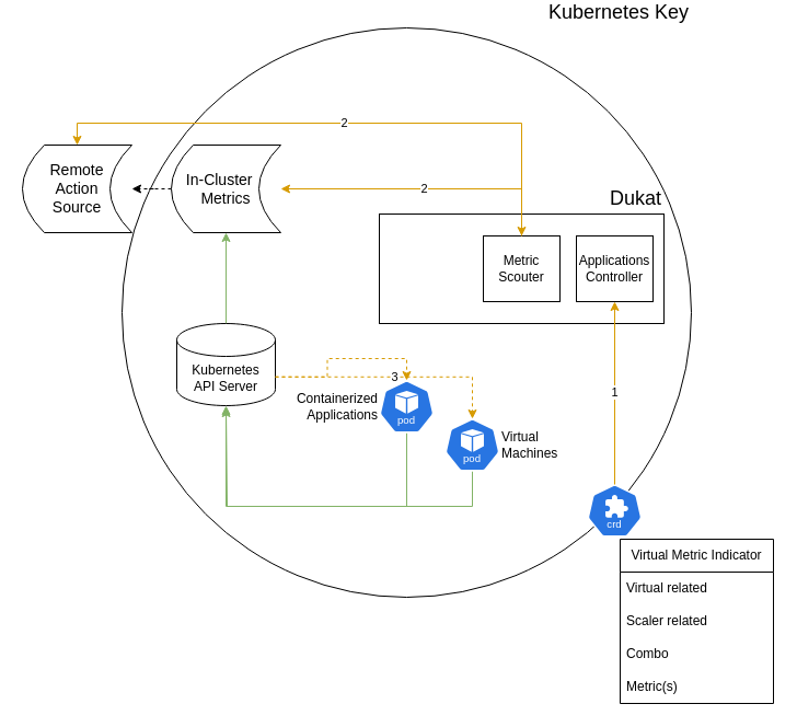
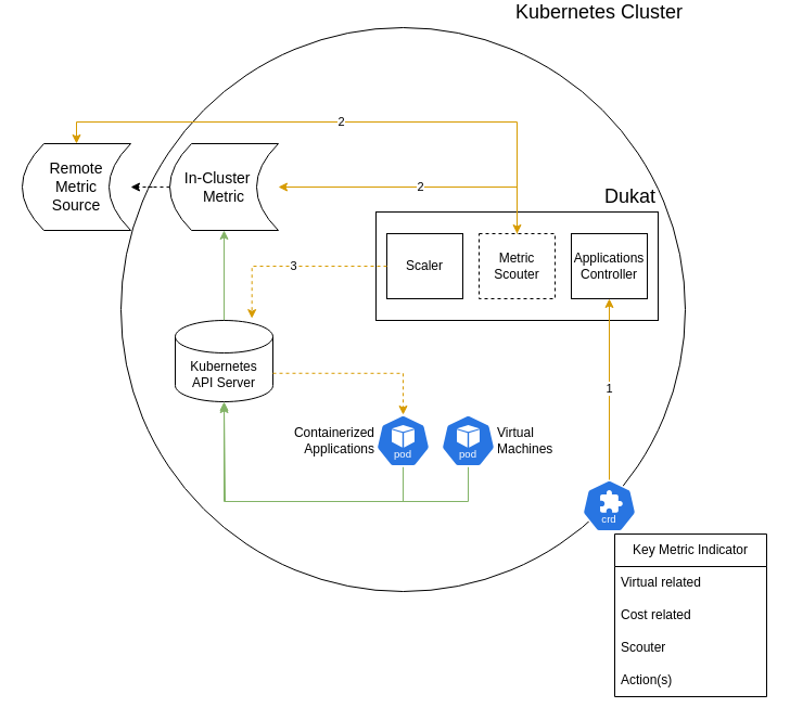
- <mxCell id="2" value="Kubernetes Key" style="ellipse;whiteSpace=wrap;html=1;aspect=fixed;labelPosition=center;verticalLabelPosition=top;align=right;verticalAlign=bottom;fontSize=18;" vertex="1" parent="1"><mxGeometry x="111" y="20" width="520" height="520" as="geometry" /></mxCell>
+ <mxCell id="2" value="Kubernetes Cluster" style="ellipse;whiteSpace=wrap;html=1;aspect=fixed;labelPosition=center;verticalLabelPosition=top;align=right;verticalAlign=bottom;fontSize=18;" vertex="1" parent="1"><mxGeometry x="111" y="20" width="520" height="520" as="geometry" /></mxCell>
- <mxCell id="3" value="&lt;div style=&quot;font-size: 14px;&quot;&gt;Remote&lt;/div&gt;&lt;div style=&quot;font-size: 14px;&quot;&gt;Action&lt;/div&gt;&lt;div style=&quot;font-size: 14px;&quot;&gt;Source&lt;/div&gt;" style="shape=dataStorage;whiteSpace=wrap;html=1;fixedSize=1;fontSize=14;align=center;" vertex="1" parent="1"><mxGeometry x="20" y="127" width="100" height="80" as="geometry" /></mxCell>
+ <mxCell id="3" value="&lt;div style=&quot;font-size: 14px;&quot;&gt;Remote&lt;/div&gt;&lt;div style=&quot;font-size: 14px;&quot;&gt;Metric&lt;/div&gt;&lt;div style=&quot;font-size: 14px;&quot;&gt;Source&lt;/div&gt;" style="shape=dataStorage;whiteSpace=wrap;html=1;fixedSize=1;fontSize=14;align=center;" vertex="1" parent="1"><mxGeometry x="20" y="127" width="100" height="80" as="geometry" /></mxCell>
- <mxCell id="5" value="In-Cluster&amp;nbsp; &amp;nbsp;&lt;div style=&quot;font-size: 14px;&quot;&gt;Metrics&lt;/div&gt;" style="shape=dataStorage;whiteSpace=wrap;html=1;fixedSize=1;fontSize=14;align=center;" vertex="1" parent="1"><mxGeometry x="156" y="127" width="100" height="80" as="geometry" /></mxCell>
+ <mxCell id="5" value="In-Cluster&amp;nbsp; &amp;nbsp;&lt;div style=&quot;font-size: 14px;&quot;&gt;Metric&lt;/div&gt;" style="shape=dataStorage;whiteSpace=wrap;html=1;fixedSize=1;fontSize=14;align=center;" vertex="1" parent="1"><mxGeometry x="156" y="127" width="100" height="80" as="geometry" /></mxCell>
+ <mxCell id="21" value="3" style="edgeStyle=orthogonalEdgeStyle;rounded=0;orthogonalLoop=1;jettySize=auto;html=1;exitX=0;exitY=0.5;exitDx=0;exitDy=0;entryX=0.785;entryY=-0.025;entryDx=0;entryDy=0;entryPerimeter=0;fillColor=#ffe6cc;strokeColor=#d79b00;dashed=1;" edge="1" parent="1" source="17" target="7"><mxGeometry relative="1" as="geometry" /></mxCell>
+ <mxCell id="17" value="Scaler" style="rounded=0;whiteSpace=wrap;html=1;" vertex="1" parent="15"><mxGeometry x="10" y="20" width="70" height="60" as="geometry" /></mxCell>
- <mxCell id="18" value="Metric&lt;div&gt;Scouter&lt;/div&gt;" style="rounded=0;whiteSpace=wrap;html=1;" vertex="1" parent="15"><mxGeometry x="95" y="20" width="70" height="60" as="geometry" /></mxCell>
+ <mxCell id="18" value="Metric&lt;div&gt;Scouter&lt;/div&gt;" style="rounded=0;whiteSpace=wrap;html=1;dashed=1;" vertex="1" parent="15"><mxGeometry x="95" y="20" width="70" height="60" as="geometry" /></mxCell>
- <mxCell id="13" value="3" style="edgeStyle=orthogonalEdgeStyle;rounded=0;orthogonalLoop=1;jettySize=auto;html=1;exitX=1;exitY=0;exitDx=0;exitDy=48.75;exitPerimeter=0;entryX=0.5;entryY=0;entryDx=0;entryDy=0;entryPerimeter=0;fillColor=#ffe6cc;strokeColor=#d79b00;dashed=1;" edge="1" parent="1" source="7" target="11"><mxGeometry relative="1" as="geometry" /></mxCell>
- <mxCell id="9" value="Containerized&lt;div&gt;Applications&lt;/div&gt;" style="aspect=fixed;sketch=0;html=1;dashed=0;whitespace=wrap;verticalLabelPosition=middle;verticalAlign=middle;fillColor=#2875E2;strokeColor=#ffffff;points=[[0.005,0.63,0],[0.1,0.2,0],[0.9,0.2,0],[0.5,0,0],[0.995,0.63,0],[0.72,0.99,0],[0.5,1,0],[0.28,0.99,0]];shape=mxgraph.kubernetes.icon2;kubernetesLabel=1;prIcon=pod;labelPosition=left;align=right;" vertex="1" parent="1"><mxGeometry x="346" y="342" width="50" height="48" as="geometry" /></mxCell>
+ <mxCell id="9" value="Containerized&lt;div&gt;Applications&lt;/div&gt;" style="aspect=fixed;sketch=0;html=1;dashed=0;whitespace=wrap;verticalLabelPosition=middle;verticalAlign=middle;fillColor=#2875E2;strokeColor=#ffffff;points=[[0.005,0.63,0],[0.1,0.2,0],[0.9,0.2,0],[0.5,0,0],[0.995,0.63,0],[0.72,0.99,0],[0.5,1,0],[0.28,0.99,0]];shape=mxgraph.kubernetes.icon2;kubernetesLabel=1;prIcon=pod;labelPosition=left;align=right;" vertex="1" parent="1"><mxGeometry x="346" y="377" width="50" height="48" as="geometry" /></mxCell>
- <mxCell id="24" value="Virtual Metric Indicator" style="swimlane;fontStyle=0;childLayout=stackLayout;horizontal=1;startSize=30;horizontalStack=0;resizeParent=1;resizeParentMax=0;resizeLast=0;collapsible=1;marginBottom=0;whiteSpace=wrap;html=1;" vertex="1" parent="1"><mxGeometry x="566" y="487" width="140" height="150" as="geometry"><mxRectangle x="600" y="710" width="60" height="30" as="alternateBounds" /></mxGeometry></mxCell>
+ <mxCell id="24" value="Key Metric Indicator" style="swimlane;fontStyle=0;childLayout=stackLayout;horizontal=1;startSize=30;horizontalStack=0;resizeParent=1;resizeParentMax=0;resizeLast=0;collapsible=1;marginBottom=0;whiteSpace=wrap;html=1;" vertex="1" parent="1"><mxGeometry x="566" y="487" width="140" height="150" as="geometry"><mxRectangle x="600" y="710" width="60" height="30" as="alternateBounds" /></mxGeometry></mxCell>
- <mxCell id="26" value="Scaler related" style="text;strokeColor=none;fillColor=none;align=left;verticalAlign=middle;spacingLeft=4;spacingRight=4;overflow=hidden;points=[[0,0.5],[1,0.5]];portConstraint=eastwest;rotatable=0;whiteSpace=wrap;html=1;" vertex="1" parent="24"><mxGeometry y="60" width="140" height="30" as="geometry" /></mxCell>
+ <mxCell id="26" value="Cost related" style="text;strokeColor=none;fillColor=none;align=left;verticalAlign=middle;spacingLeft=4;spacingRight=4;overflow=hidden;points=[[0,0.5],[1,0.5]];portConstraint=eastwest;rotatable=0;whiteSpace=wrap;html=1;" vertex="1" parent="24"><mxGeometry y="60" width="140" height="30" as="geometry" /></mxCell>
- <mxCell id="27" value="Combo" style="text;strokeColor=none;fillColor=none;align=left;verticalAlign=middle;spacingLeft=4;spacingRight=4;overflow=hidden;points=[[0,0.5],[1,0.5]];portConstraint=eastwest;rotatable=0;whiteSpace=wrap;html=1;" vertex="1" parent="24"><mxGeometry y="90" width="140" height="30" as="geometry" /></mxCell>
+ <mxCell id="27" value="Scouter" style="text;strokeColor=none;fillColor=none;align=left;verticalAlign=middle;spacingLeft=4;spacingRight=4;overflow=hidden;points=[[0,0.5],[1,0.5]];portConstraint=eastwest;rotatable=0;whiteSpace=wrap;html=1;" vertex="1" parent="24"><mxGeometry y="90" width="140" height="30" as="geometry" /></mxCell>
- <mxCell id="28" value="Metric(s)" style="text;strokeColor=none;fillColor=none;align=left;verticalAlign=middle;spacingLeft=4;spacingRight=4;overflow=hidden;points=[[0,0.5],[1,0.5]];portConstraint=eastwest;rotatable=0;whiteSpace=wrap;html=1;" vertex="1" parent="24"><mxGeometry y="120" width="140" height="30" as="geometry" /></mxCell>
+ <mxCell id="28" value="Action(s)" style="text;strokeColor=none;fillColor=none;align=left;verticalAlign=middle;spacingLeft=4;spacingRight=4;overflow=hidden;points=[[0,0.5],[1,0.5]];portConstraint=eastwest;rotatable=0;whiteSpace=wrap;html=1;" vertex="1" parent="24"><mxGeometry y="120" width="140" height="30" as="geometry" /></mxCell>
